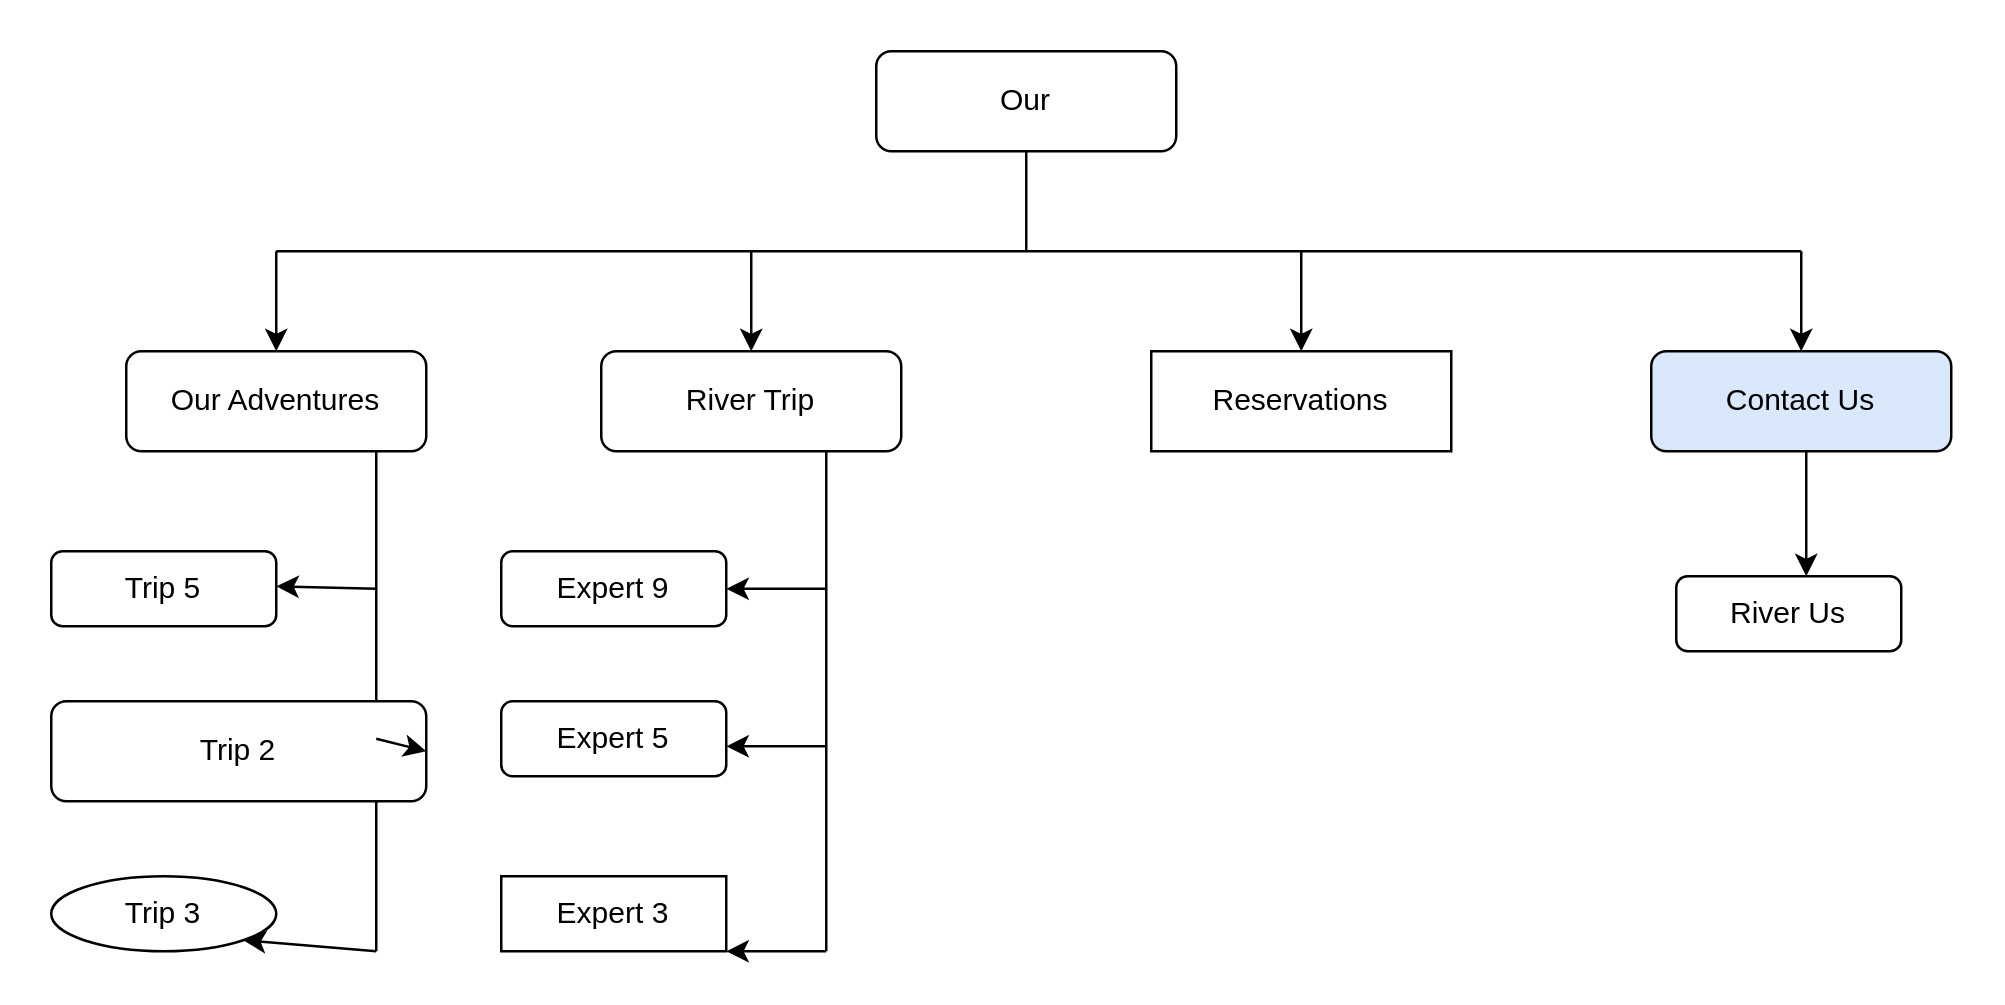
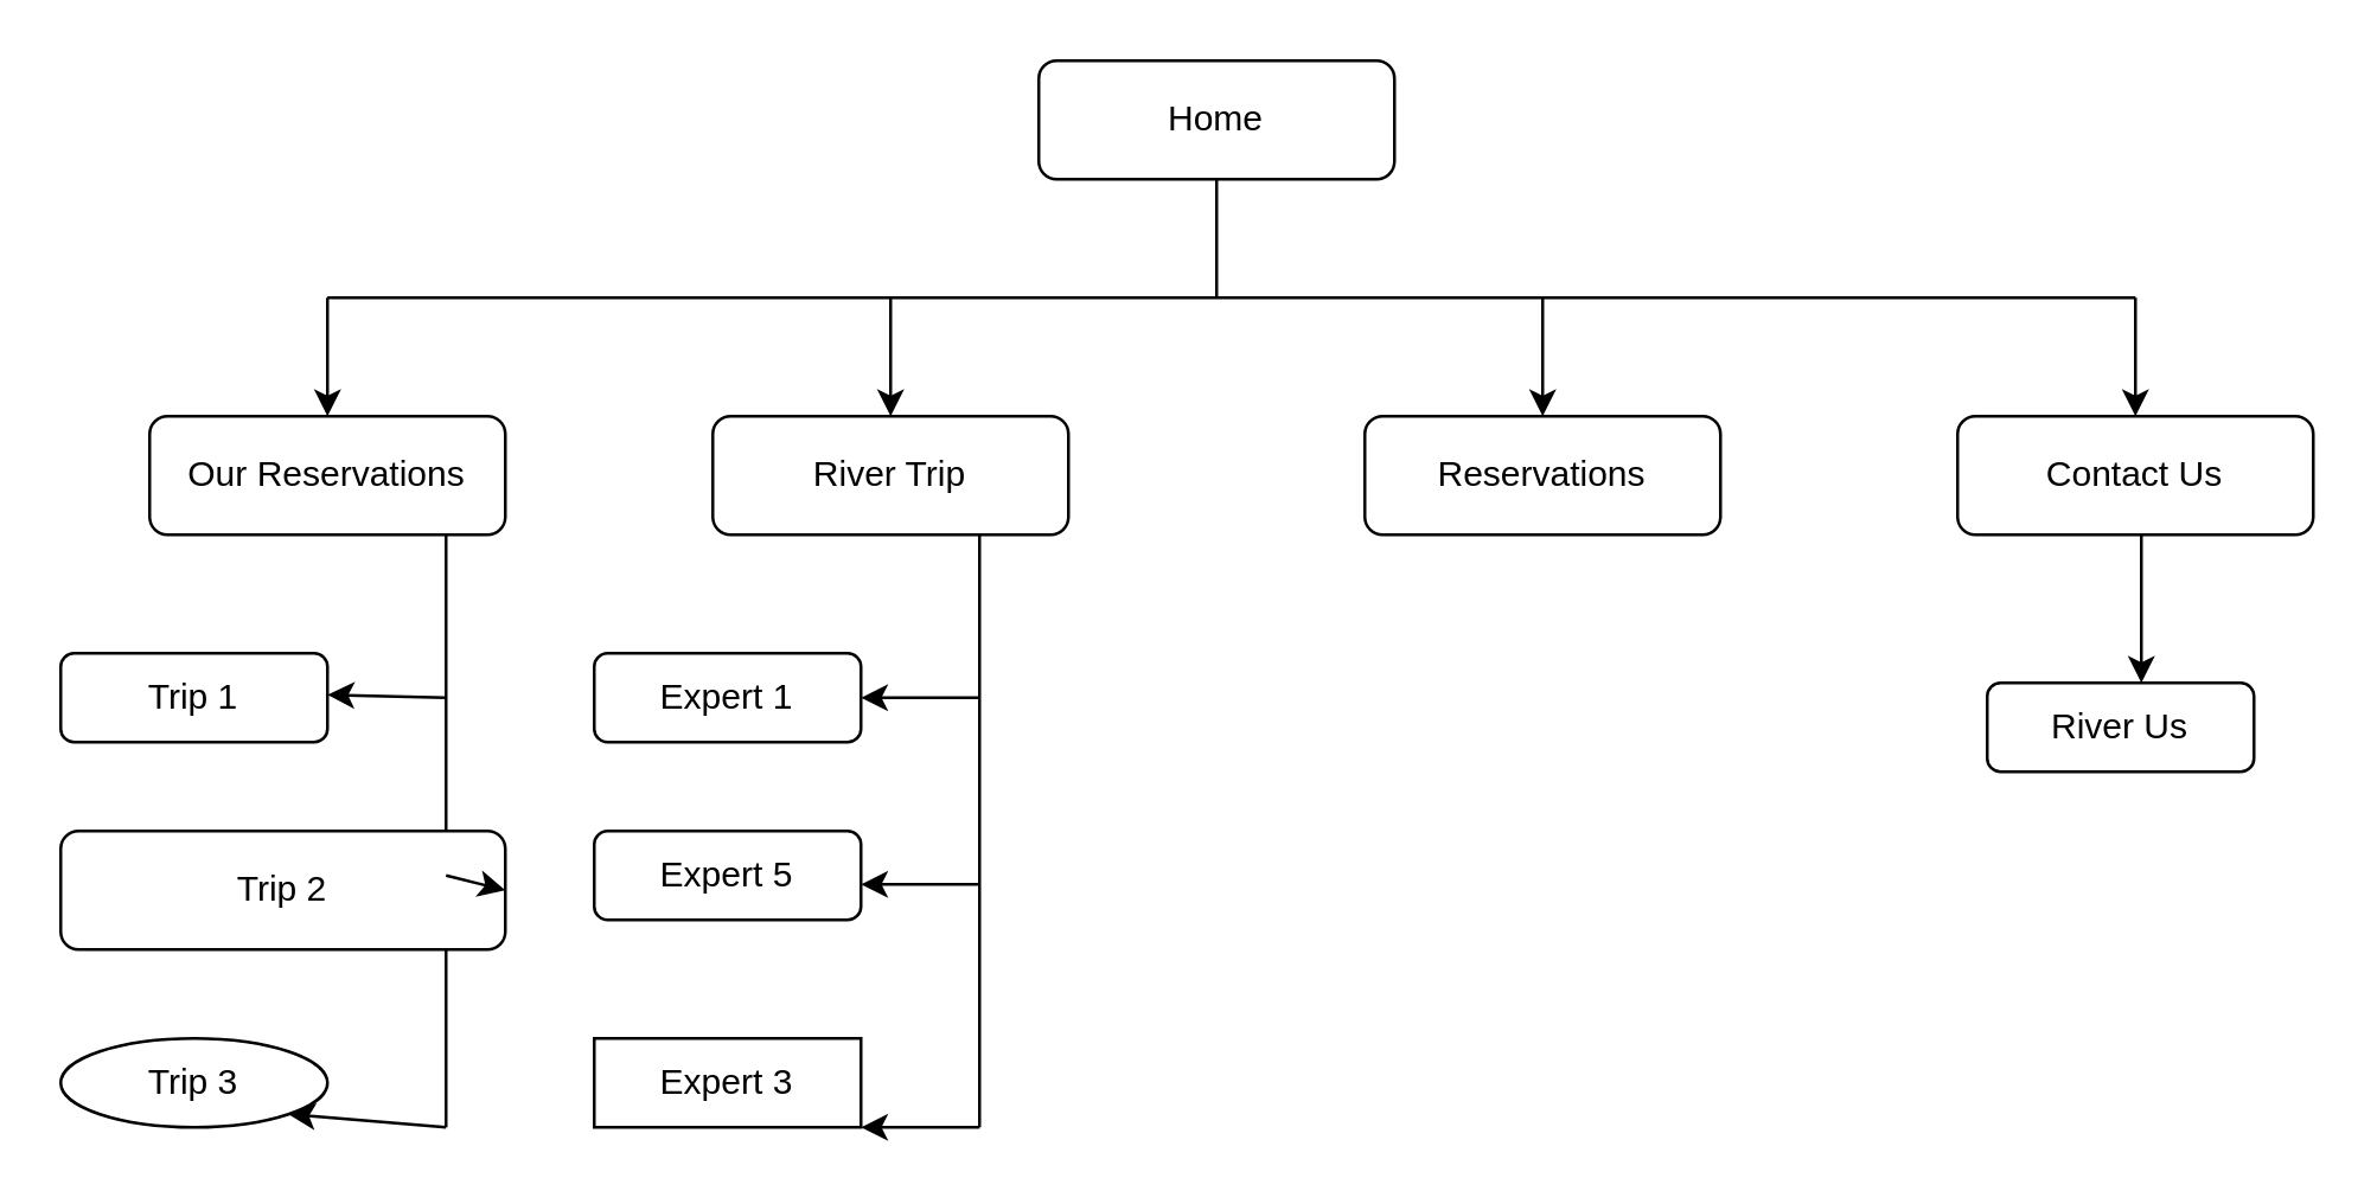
- <mxCell id="2" value="Our" style="rounded=1;whiteSpace=wrap;html=1;fontSize=12;glass=0;strokeWidth=1;shadow=0;" parent="1" vertex="1"><mxGeometry x="350" y="20" width="120" height="40" as="geometry" /></mxCell>
+ <mxCell id="2" value="Home" style="rounded=1;whiteSpace=wrap;html=1;fontSize=12;glass=0;strokeWidth=1;shadow=0;" parent="1" vertex="1"><mxGeometry x="350" y="20" width="120" height="40" as="geometry" /></mxCell>
- <mxCell id="3" value="Our Adventures" style="rounded=1;whiteSpace=wrap;html=1;fontSize=12;glass=0;strokeWidth=1;shadow=0;" parent="1" vertex="1"><mxGeometry x="50" y="140" width="120" height="40" as="geometry" /></mxCell>
+ <mxCell id="3" value="Our Reservations" style="rounded=1;whiteSpace=wrap;html=1;fontSize=12;glass=0;strokeWidth=1;shadow=0;" parent="1" vertex="1"><mxGeometry x="50" y="140" width="120" height="40" as="geometry" /></mxCell>
- <mxCell id="5" value="Reservations" style="whiteSpace=wrap;html=1;fontSize=12;glass=0;strokeWidth=1;shadow=0;rounded=0;" vertex="1" parent="1"><mxGeometry x="460" y="140" width="120" height="40" as="geometry" /></mxCell>
+ <mxCell id="5" value="Reservations" style="rounded=1;whiteSpace=wrap;html=1;fontSize=12;glass=0;strokeWidth=1;shadow=0;" vertex="1" parent="1"><mxGeometry x="460" y="140" width="120" height="40" as="geometry" /></mxCell>
- <mxCell id="6" value="Contact Us" style="rounded=1;whiteSpace=wrap;html=1;fontSize=12;glass=0;strokeWidth=1;shadow=0;fillColor=#dae8fc;" vertex="1" parent="1"><mxGeometry x="660" y="140" width="120" height="40" as="geometry" /></mxCell>
+ <mxCell id="6" value="Contact Us" style="rounded=1;whiteSpace=wrap;html=1;fontSize=12;glass=0;strokeWidth=1;shadow=0;" vertex="1" parent="1"><mxGeometry x="660" y="140" width="120" height="40" as="geometry" /></mxCell>
- <mxCell id="14" value="Trip 5" style="rounded=1;whiteSpace=wrap;html=1;" vertex="1" parent="1"><mxGeometry x="20" y="220" width="90" height="30" as="geometry" /></mxCell>
+ <mxCell id="14" value="Trip 1" style="rounded=1;whiteSpace=wrap;html=1;" vertex="1" parent="1"><mxGeometry x="20" y="220" width="90" height="30" as="geometry" /></mxCell>
- <mxCell id="20" value="Expert 9" style="rounded=1;whiteSpace=wrap;html=1;" vertex="1" parent="1"><mxGeometry x="200" y="220" width="90" height="30" as="geometry" /></mxCell>
+ <mxCell id="20" value="Expert 1" style="rounded=1;whiteSpace=wrap;html=1;" vertex="1" parent="1"><mxGeometry x="200" y="220" width="90" height="30" as="geometry" /></mxCell>
